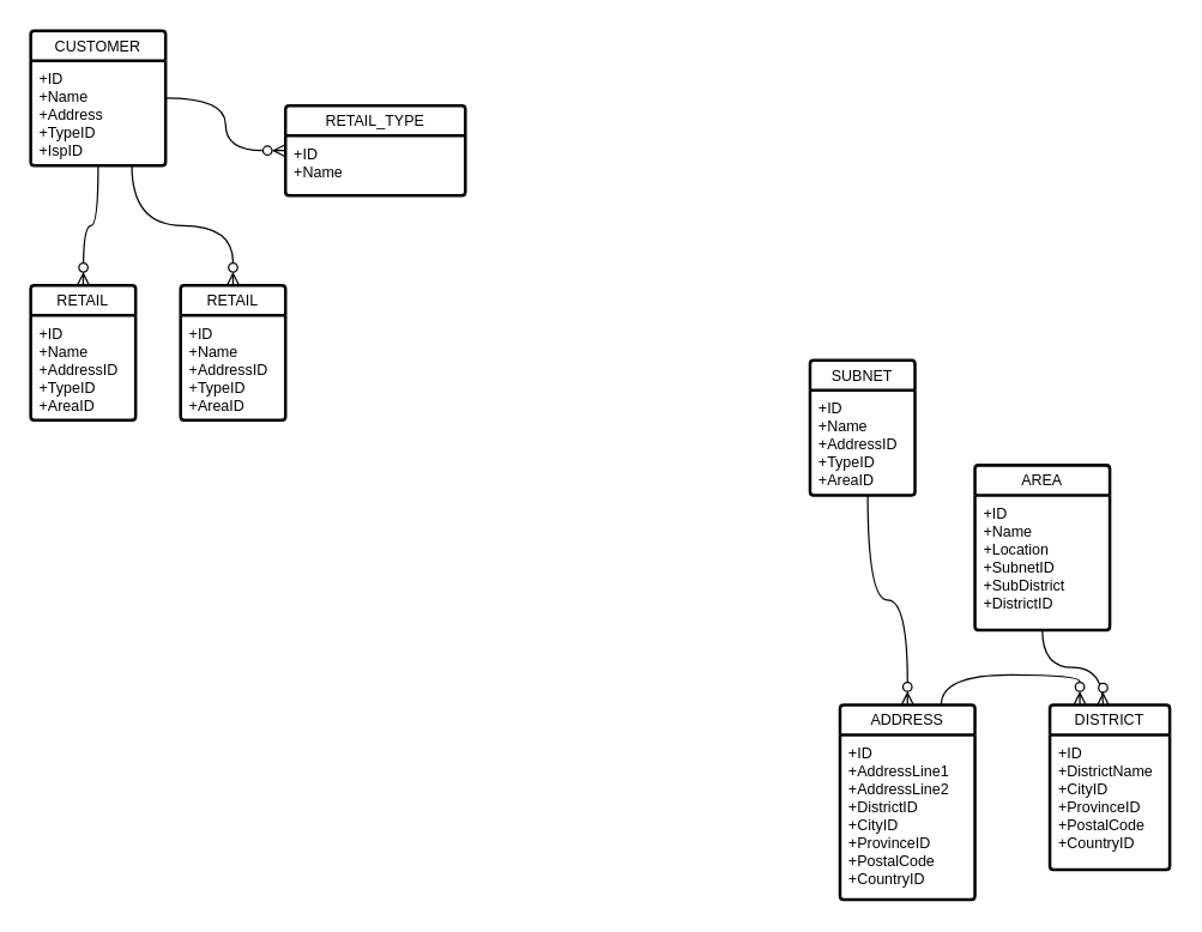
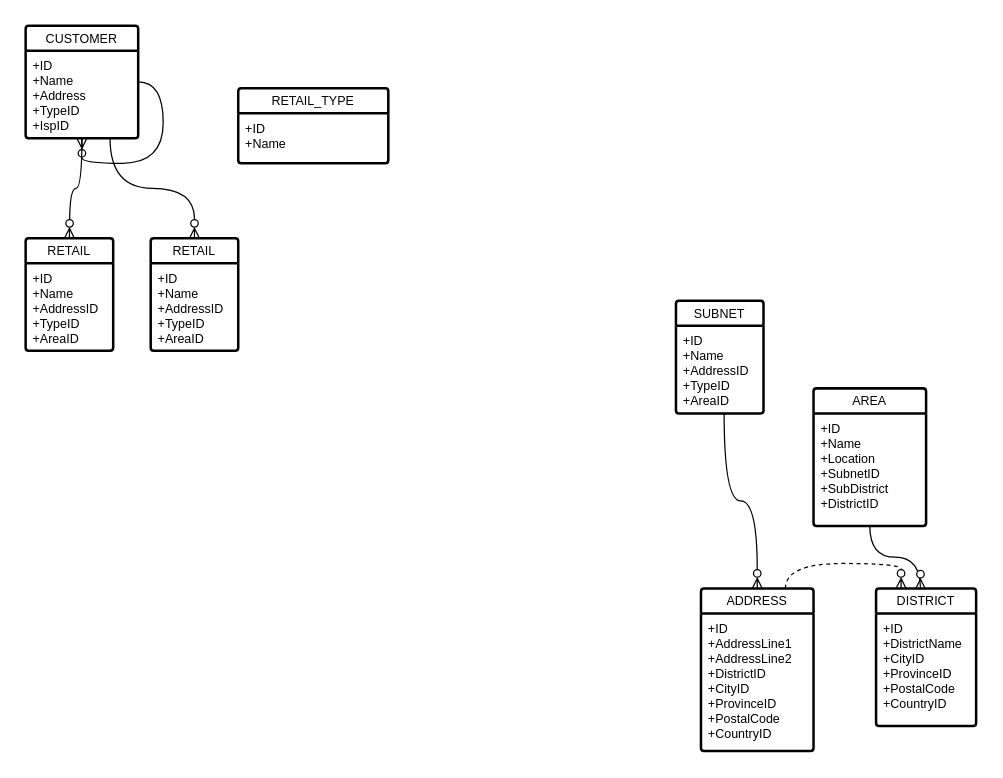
- <mxCell id="21" style="edgeStyle=orthogonalEdgeStyle;rounded=0;orthogonalLoop=1;jettySize=auto;html=1;exitX=1;exitY=0.5;exitDx=0;exitDy=0;entryX=0;entryY=0.25;entryDx=0;entryDy=0;endArrow=ERzeroToMany;endFill=0;curved=1;" edge="1" parent="1" source="7" target="3"><mxGeometry relative="1" as="geometry" /></mxCell>
+ <mxCell id="21" style="edgeStyle=orthogonalEdgeStyle;rounded=0;orthogonalLoop=1;jettySize=auto;html=1;exitX=1;exitY=0.5;exitDx=0;exitDy=0;endArrow=ERzeroToMany;endFill=0;curved=1;" edge="1" parent="1" source="7" target="8"><mxGeometry relative="1" as="geometry" /></mxCell>
- <mxCell id="12" style="edgeStyle=orthogonalEdgeStyle;rounded=0;orthogonalLoop=1;jettySize=auto;html=1;exitX=0.75;exitY=0;exitDx=0;exitDy=0;entryX=0.25;entryY=0;entryDx=0;entryDy=0;endArrow=ERzeroToMany;endFill=0;curved=1;" edge="1" parent="1" source="13" target="16"><mxGeometry relative="1" as="geometry" /></mxCell>
+ <mxCell id="12" style="edgeStyle=orthogonalEdgeStyle;rounded=0;orthogonalLoop=1;jettySize=auto;html=1;exitX=0.75;exitY=0;exitDx=0;exitDy=0;entryX=0.25;entryY=0;entryDx=0;entryDy=0;endArrow=ERzeroToMany;endFill=0;curved=1;dashed=1;" edge="1" parent="1" source="13" target="16"><mxGeometry relative="1" as="geometry" /></mxCell>
